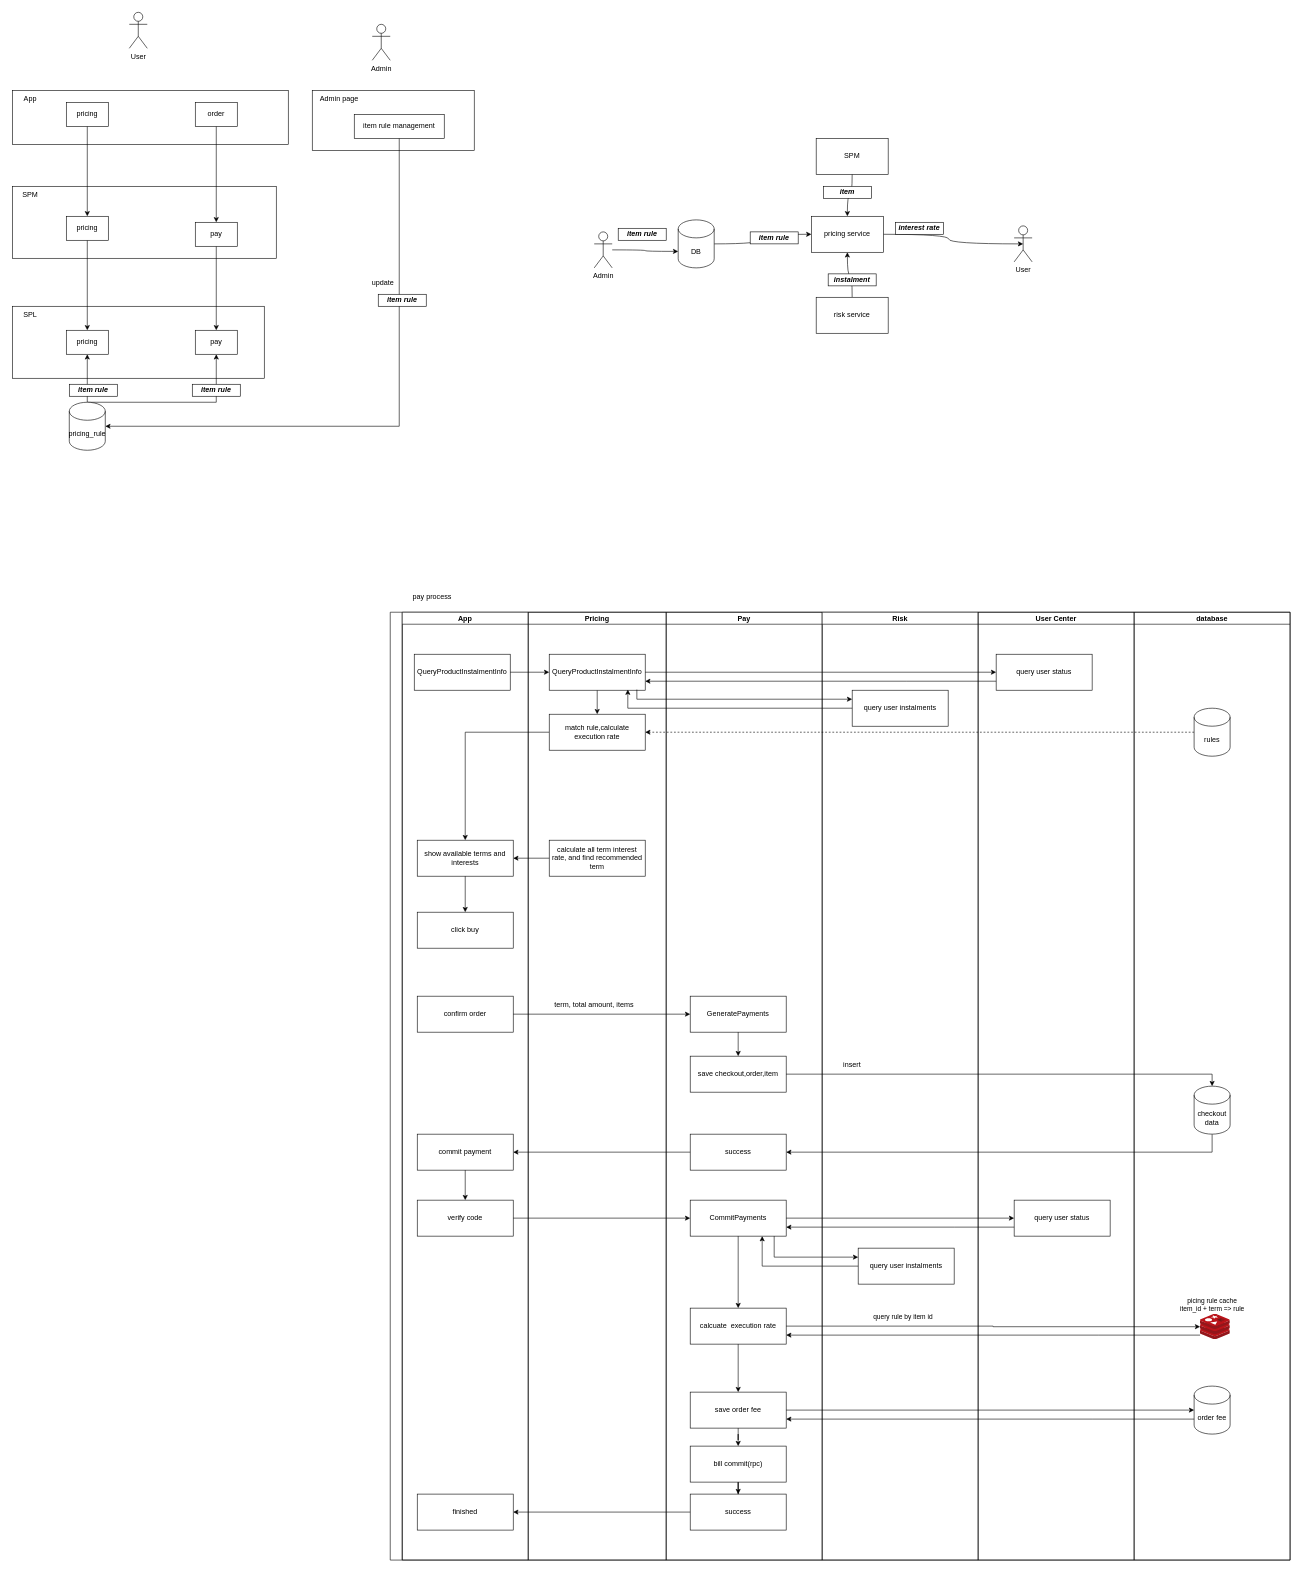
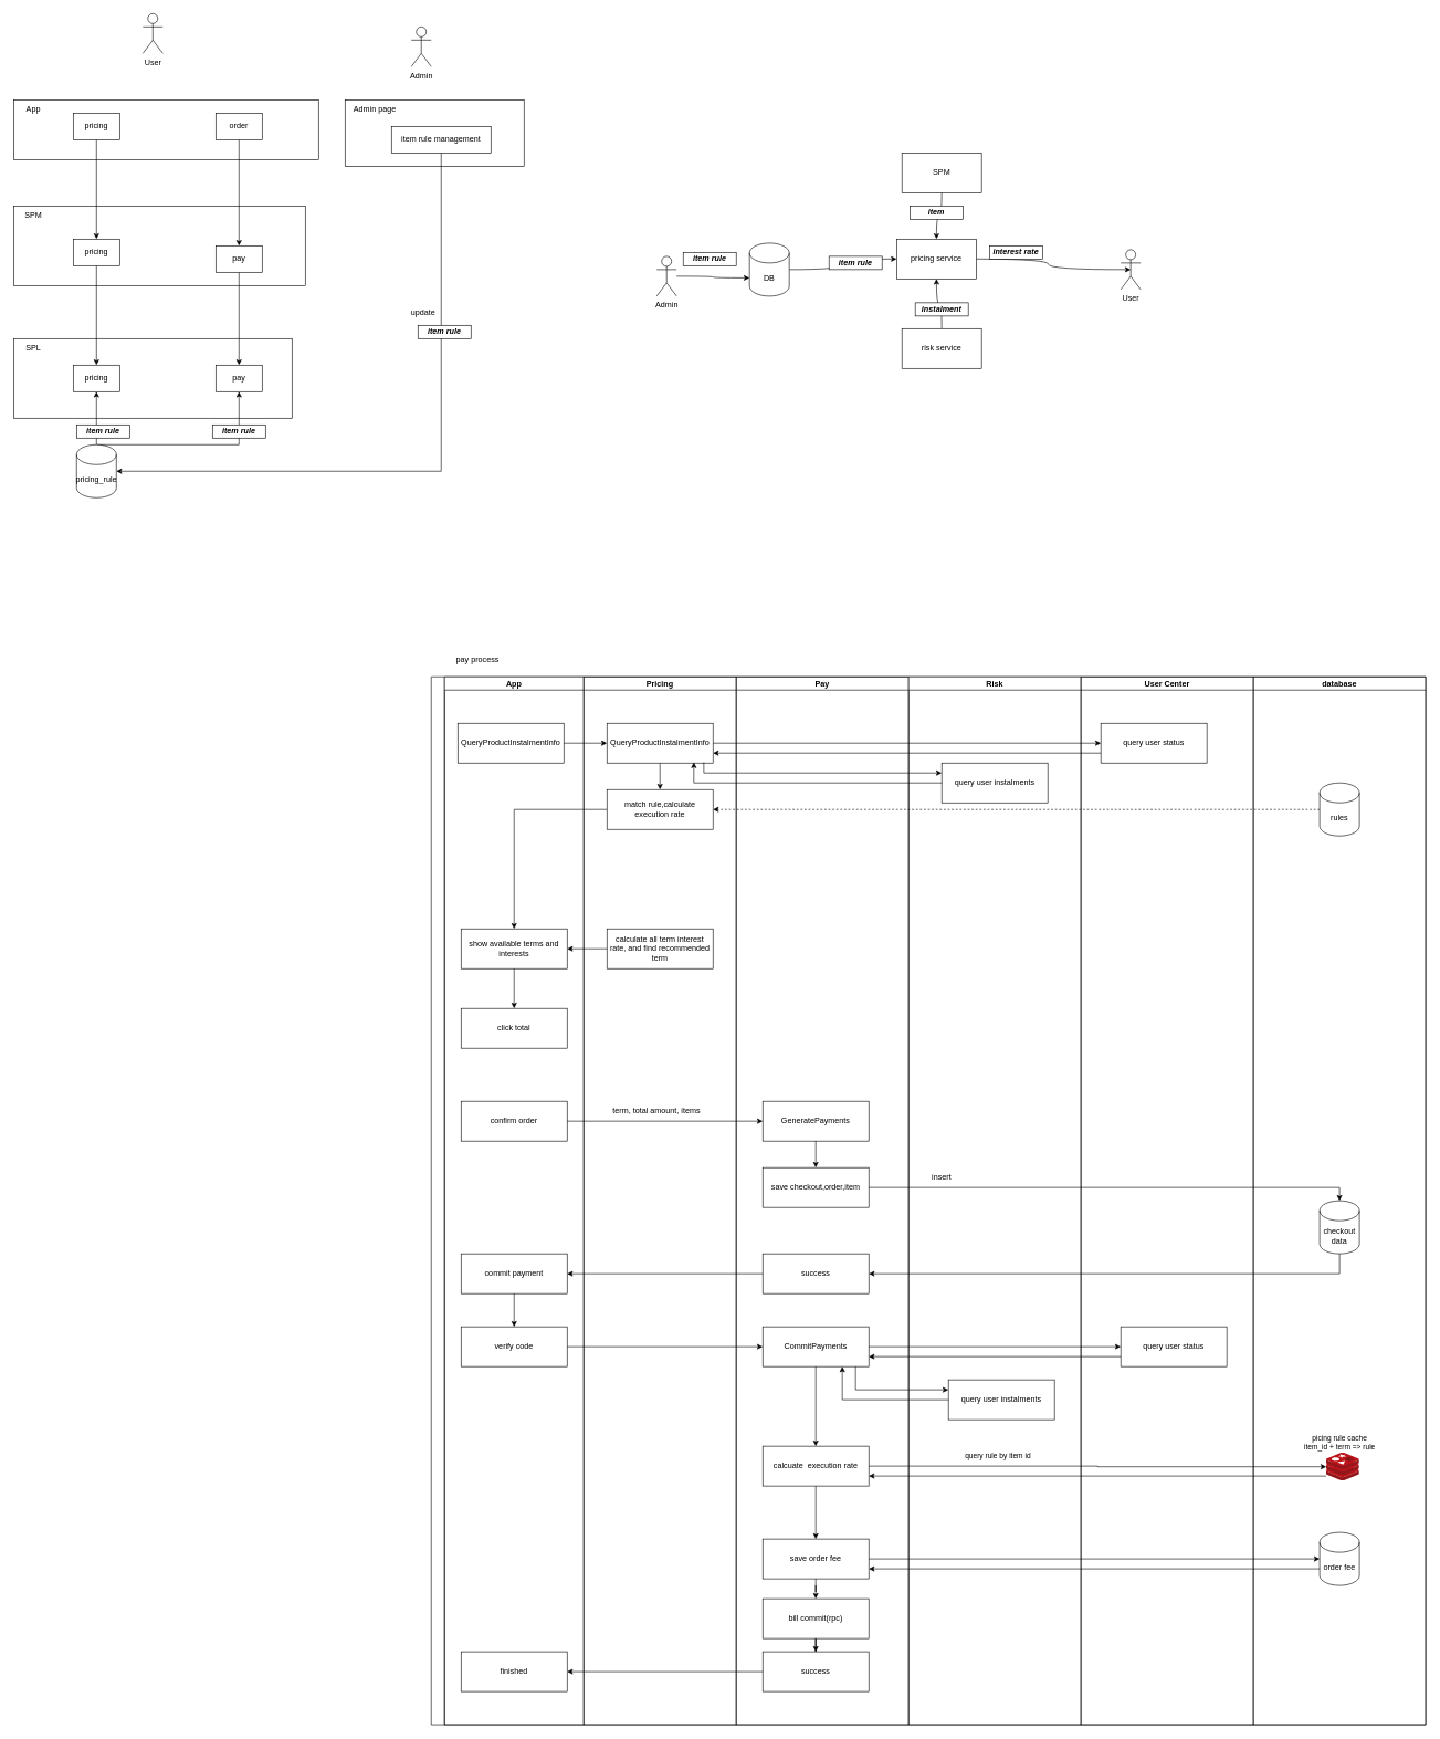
- <mxCell id="47" value="click buy" style="rounded=0;whiteSpace=wrap;html=1;labelBackgroundColor=none;fontColor=default;strokeColor=default;fillColor=none;" parent="43" vertex="1"><mxGeometry x="25" y="500" width="160" height="60" as="geometry" /></mxCell>
+ <mxCell id="47" value="click total" style="rounded=0;whiteSpace=wrap;html=1;labelBackgroundColor=none;fontColor=default;strokeColor=default;fillColor=none;" parent="43" vertex="1"><mxGeometry x="25" y="500" width="160" height="60" as="geometry" /></mxCell>
